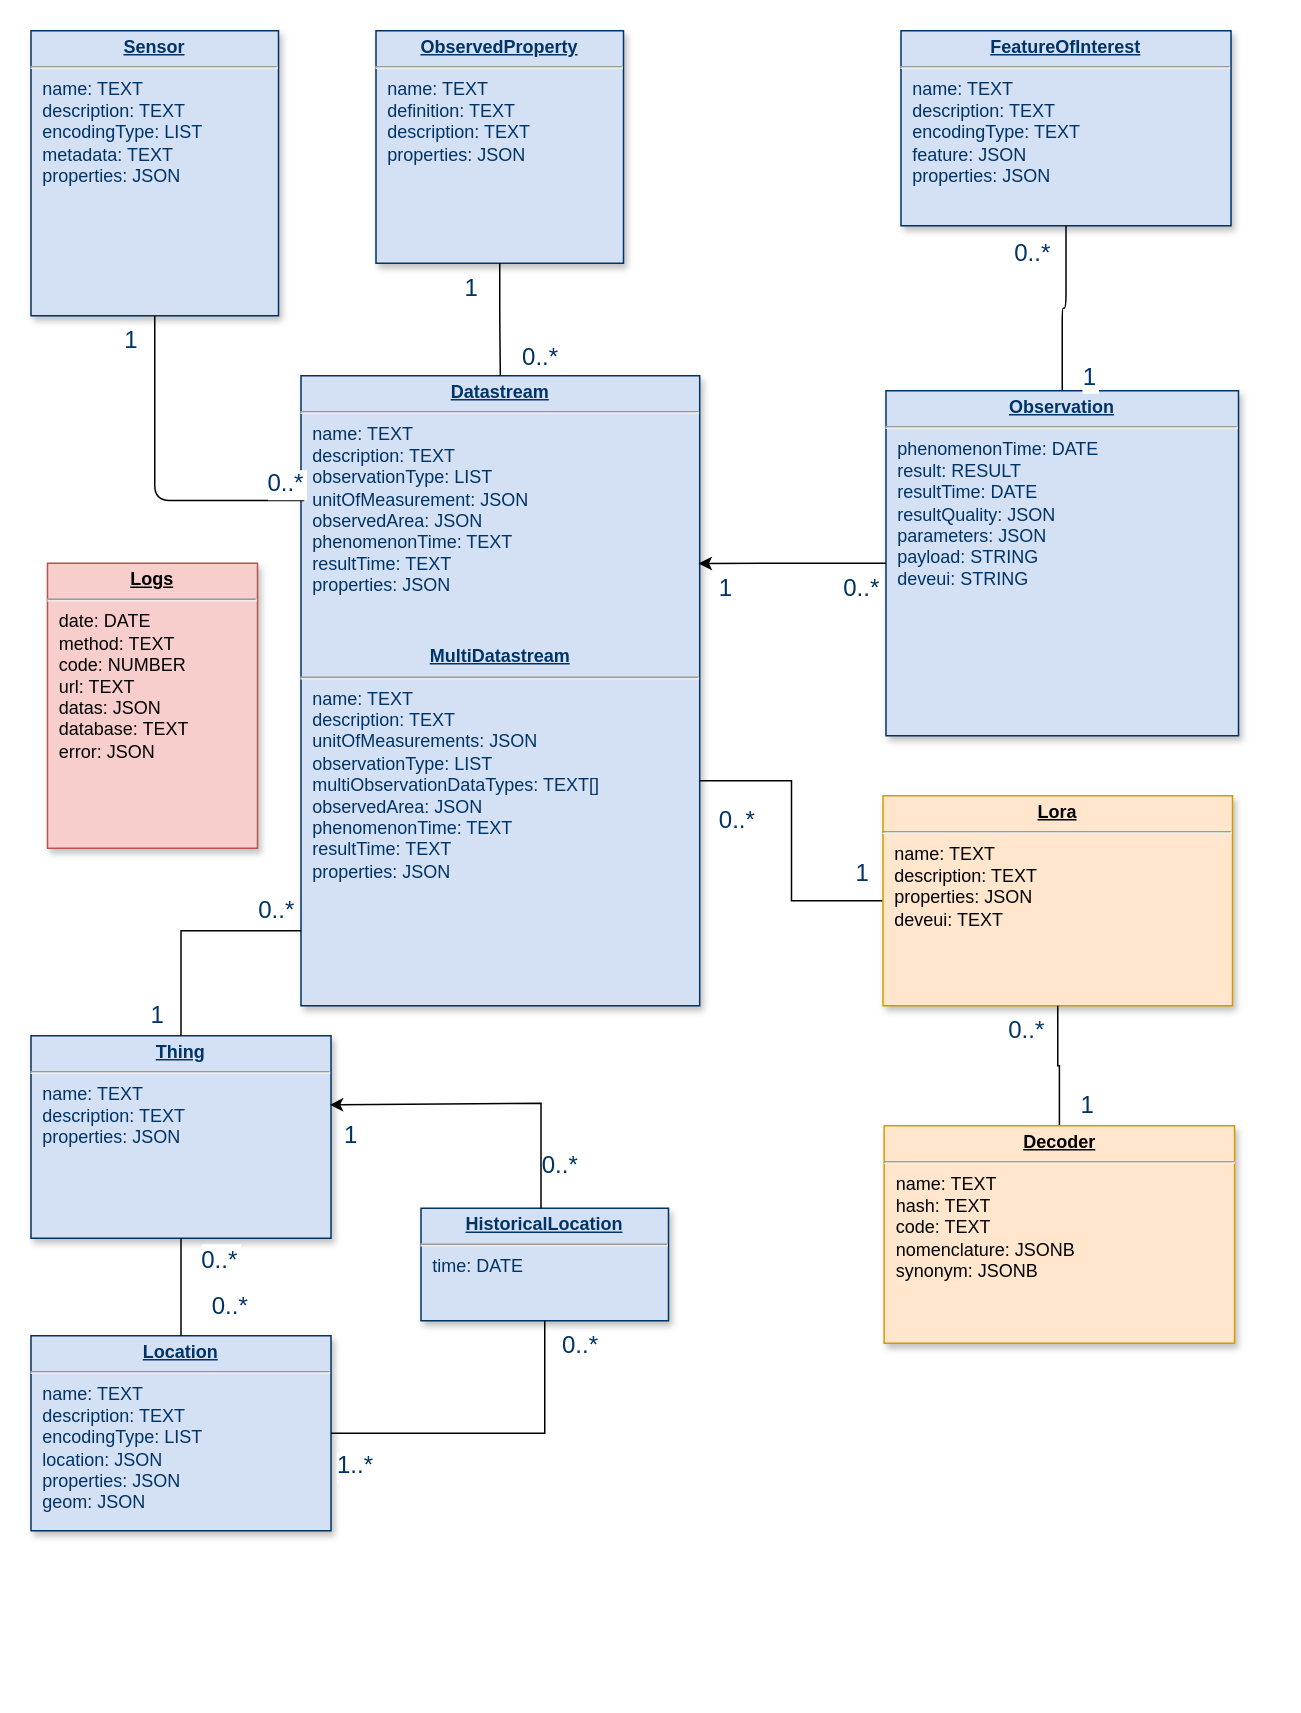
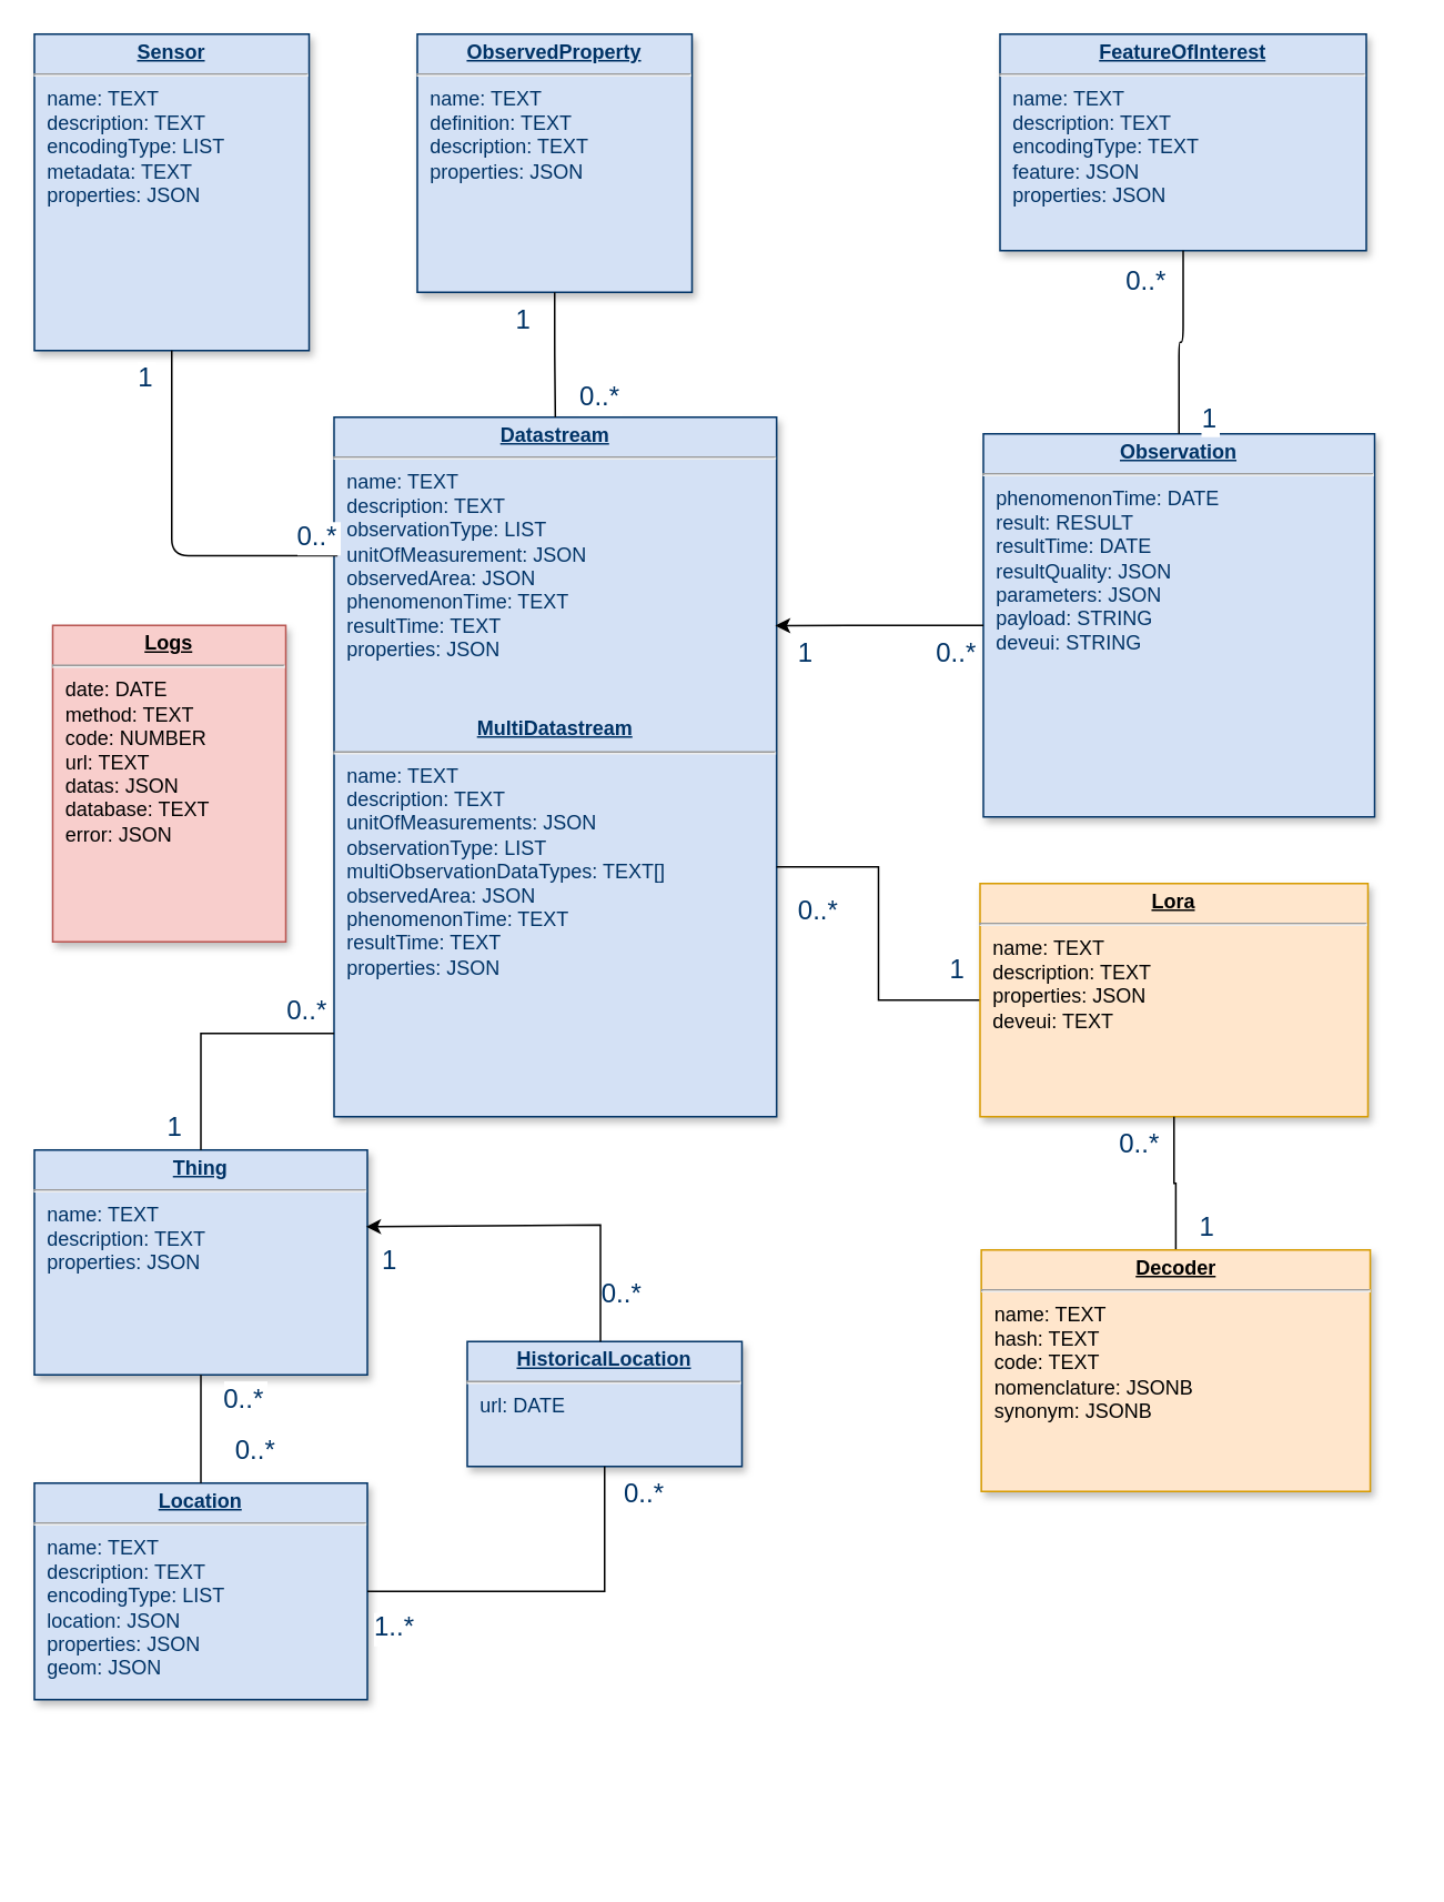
- <mxCell id="10" value="&lt;p style=&quot;margin: 0px; margin-top: 4px; text-align: center; text-decoration: underline;&quot;&gt;&lt;strong&gt;HistoricalLocation&lt;/strong&gt;&lt;/p&gt;&lt;hr&gt;&lt;p style=&quot;margin: 0px; margin-left: 8px;&quot;&gt; &lt;p style=&quot;margin: 0px; margin-left: 8px;&quot;&gt;time: DATE&lt;/p&gt;&lt;/p&gt;" style="verticalAlign=top;align=left;overflow=fill;fontSize=12;fontFamily=Helvetica;html=1;strokeColor=#003366;shadow=1;fillColor=#D4E1F5;fontColor=#003366" parent="2" vertex="1"><mxGeometry x="260" y="785" width="165" height="75" as="geometry" /></mxCell>
+ <mxCell id="10" value="&lt;p style=&quot;margin: 0px; margin-top: 4px; text-align: center; text-decoration: underline;&quot;&gt;&lt;strong&gt;HistoricalLocation&lt;/strong&gt;&lt;/p&gt;&lt;hr&gt;&lt;p style=&quot;margin: 0px; margin-left: 8px;&quot;&gt; &lt;p style=&quot;margin: 0px; margin-left: 8px;&quot;&gt;url: DATE&lt;/p&gt;&lt;/p&gt;" style="verticalAlign=top;align=left;overflow=fill;fontSize=12;fontFamily=Helvetica;html=1;strokeColor=#003366;shadow=1;fillColor=#D4E1F5;fontColor=#003366" parent="2" vertex="1"><mxGeometry x="260" y="785" width="165" height="75" as="geometry" /></mxCell>
